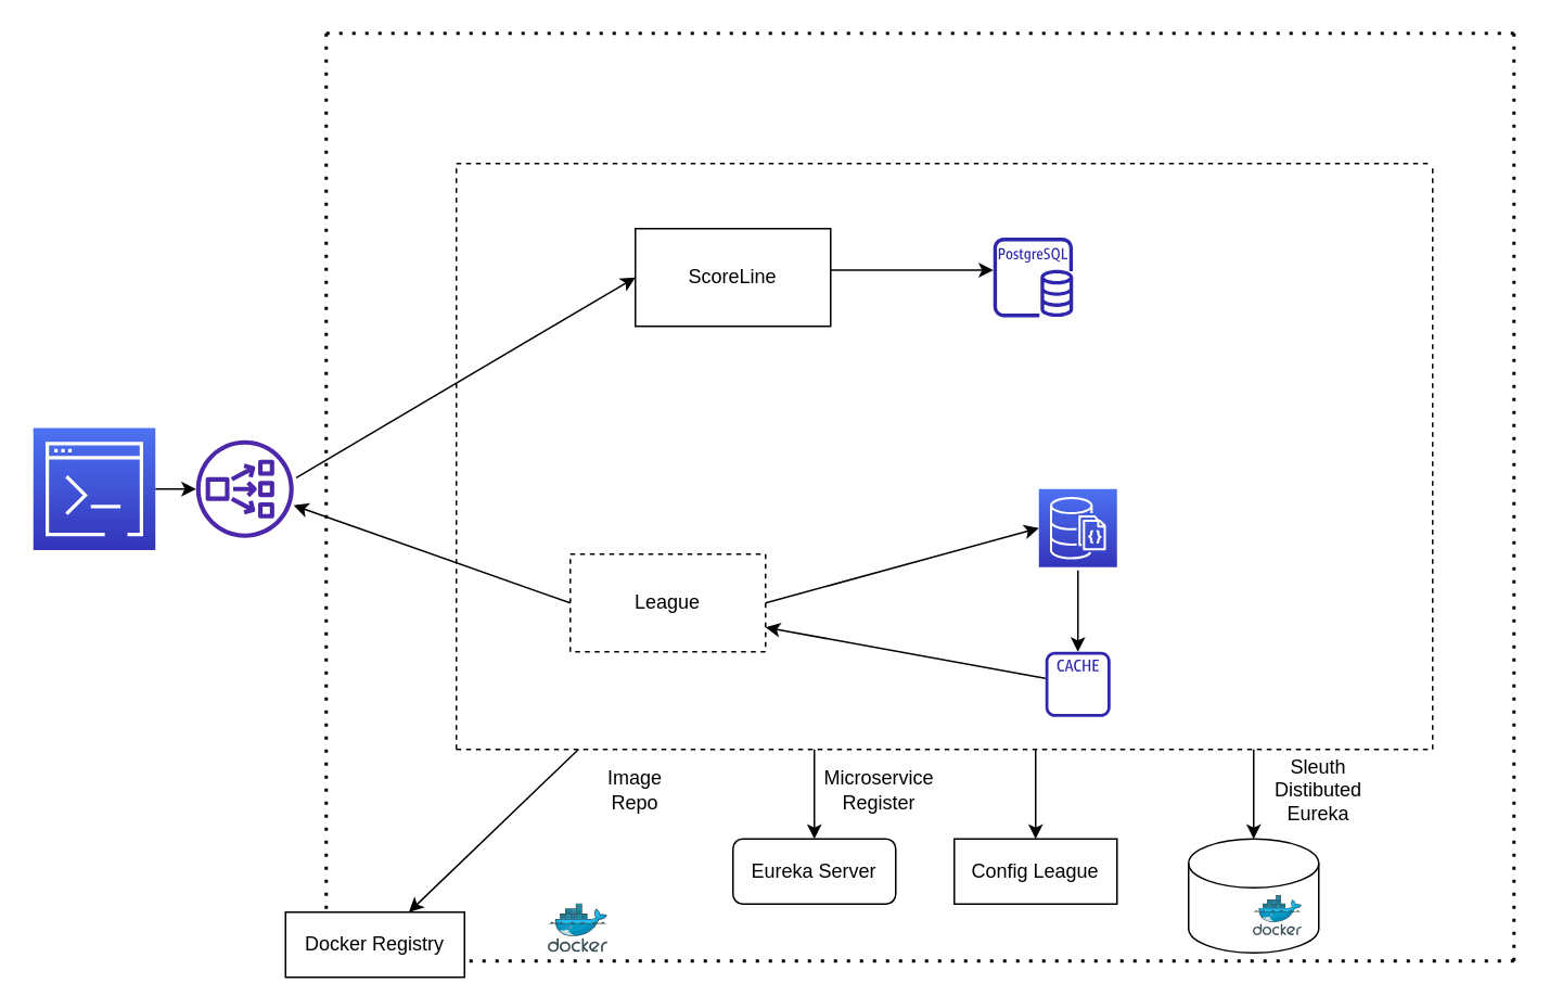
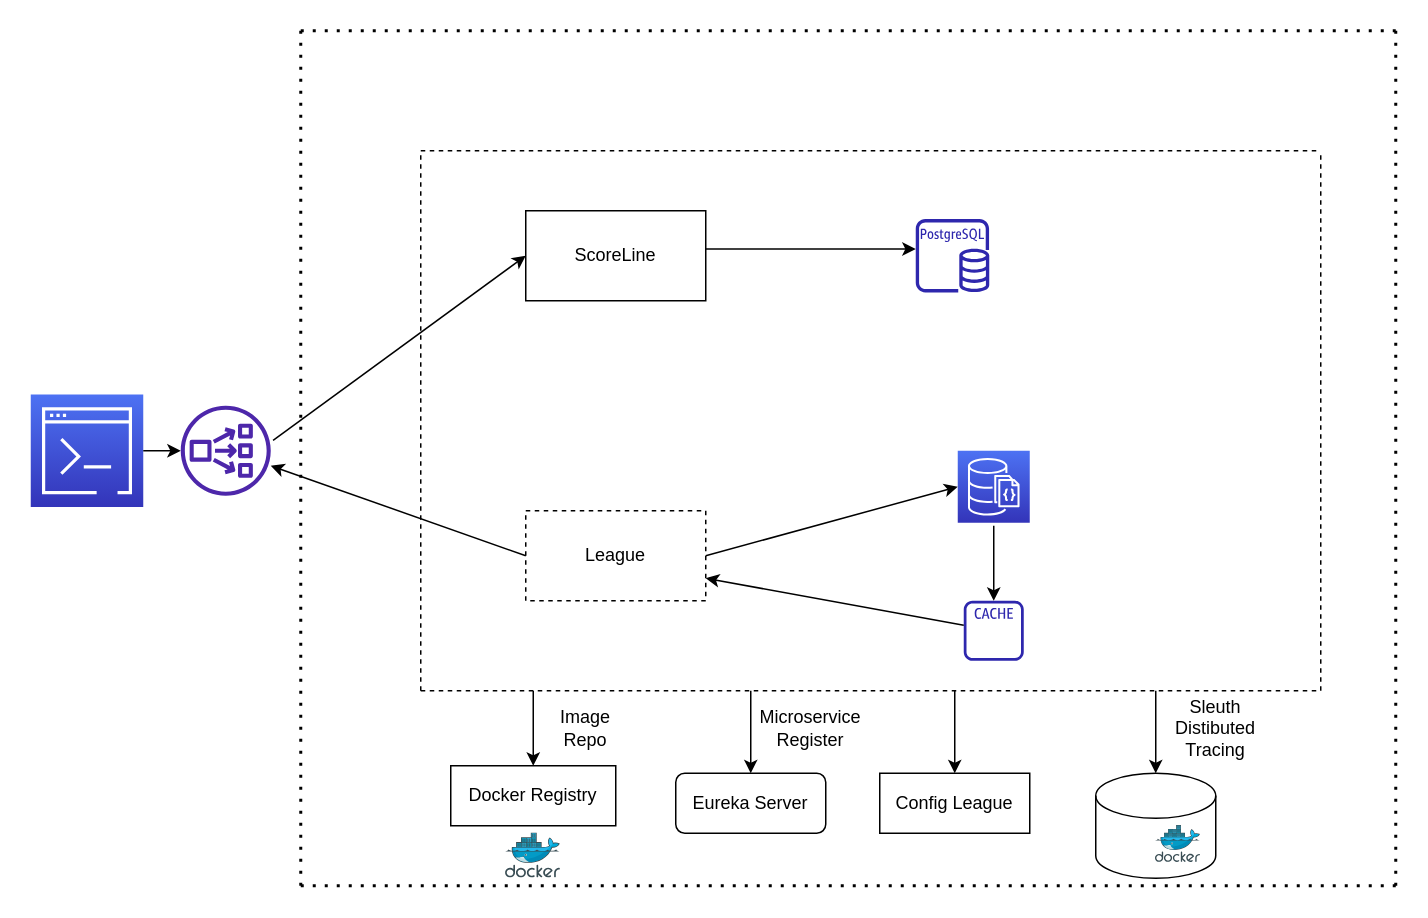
- <mxCell id="6" value="ScoreLine" style="rounded=0;whiteSpace=wrap;html=1;" vertex="1" parent="1"><mxGeometry x="390" y="140" width="120" height="60" as="geometry" /></mxCell>
+ <mxCell id="6" value="ScoreLine" style="rounded=0;whiteSpace=wrap;html=1;" vertex="1" parent="1"><mxGeometry x="350" y="140" width="120" height="60" as="geometry" /></mxCell>
- <mxCell id="31" value="Sleuth Distibuted Eureka" style="text;html=1;strokeColor=none;fillColor=none;align=center;verticalAlign=middle;whiteSpace=wrap;rounded=0;" vertex="1" parent="1"><mxGeometry x="780" y="470" width="60" height="30" as="geometry" /></mxCell>
+ <mxCell id="31" value="Sleuth Distibuted Tracing" style="text;html=1;strokeColor=none;fillColor=none;align=center;verticalAlign=middle;whiteSpace=wrap;rounded=0;" vertex="1" parent="1"><mxGeometry x="780" y="470" width="60" height="30" as="geometry" /></mxCell>
- <mxCell id="25" value="Docker Registry" style="rounded=0;whiteSpace=wrap;html=1;" vertex="1" parent="1"><mxGeometry x="175" y="560" width="110" height="40" as="geometry" /></mxCell>
+ <mxCell id="25" value="Docker Registry" style="rounded=0;whiteSpace=wrap;html=1;" vertex="1" parent="1"><mxGeometry x="300" y="510" width="110" height="40" as="geometry" /></mxCell>
